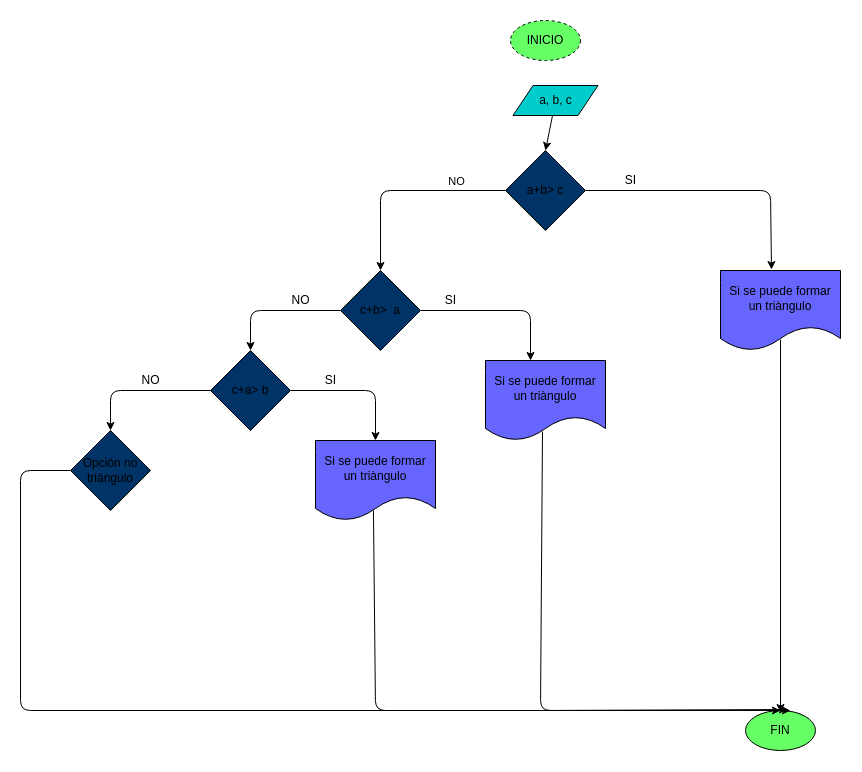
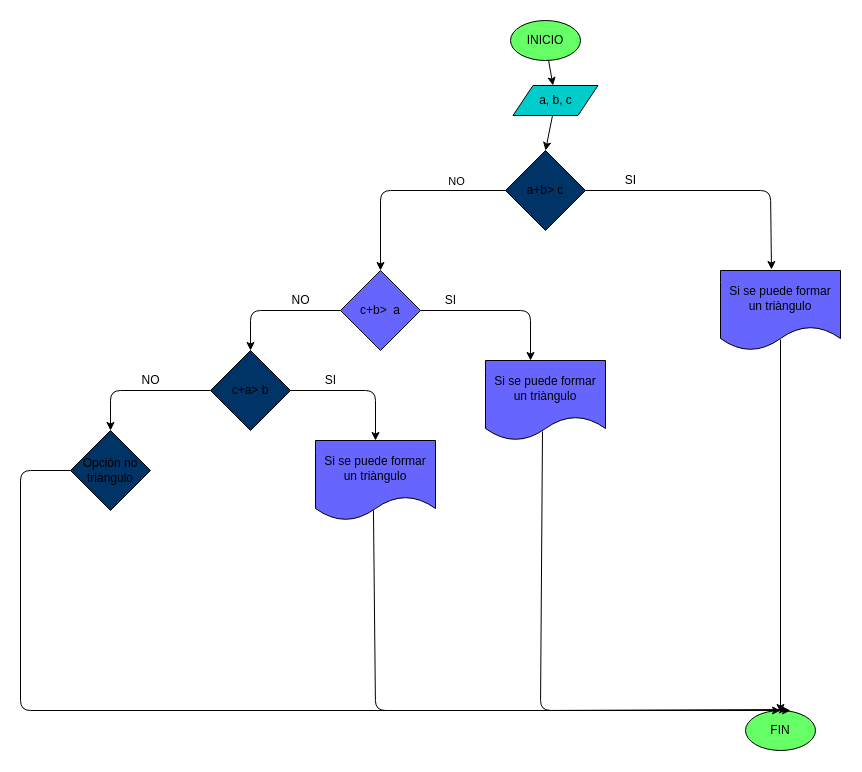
- <mxCell id="3" value="INICIO" style="ellipse;whiteSpace=wrap;html=1;fillColor=#66FF66;dashed=1;" parent="1" vertex="1"><mxGeometry x="510" y="20" width="70" height="40" as="geometry" /></mxCell>
+ <mxCell id="3" value="INICIO" style="ellipse;whiteSpace=wrap;html=1;fillColor=#66FF66;" parent="1" vertex="1"><mxGeometry x="510" y="20" width="70" height="40" as="geometry" /></mxCell>
+ <mxCell id="2" value="" style="edgeStyle=none;html=1;" parent="1" source="3" target="5" edge="1"><mxGeometry relative="1" as="geometry" /></mxCell>
- <mxCell id="16" value="c+b&amp;gt;&amp;nbsp; a" style="rhombus;whiteSpace=wrap;html=1;fillColor=#003366;" parent="1" vertex="1"><mxGeometry x="340" y="270" width="80" height="80" as="geometry" /></mxCell>
+ <mxCell id="16" value="c+b&amp;gt;&amp;nbsp; a" style="rhombus;whiteSpace=wrap;html=1;fillColor=#6666ff;" parent="1" vertex="1"><mxGeometry x="340" y="270" width="80" height="80" as="geometry" /></mxCell>
